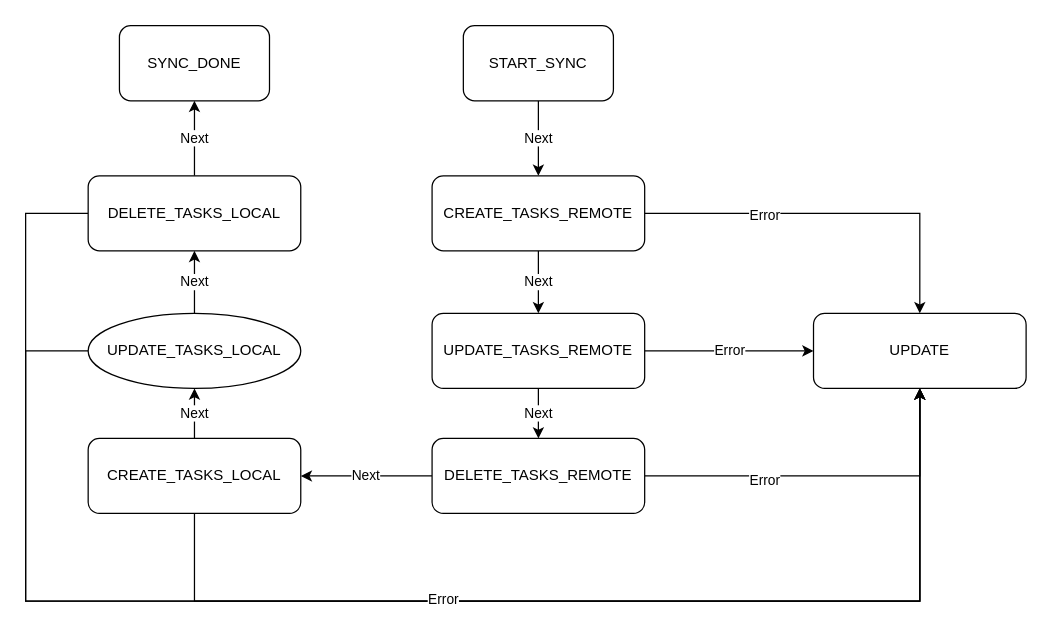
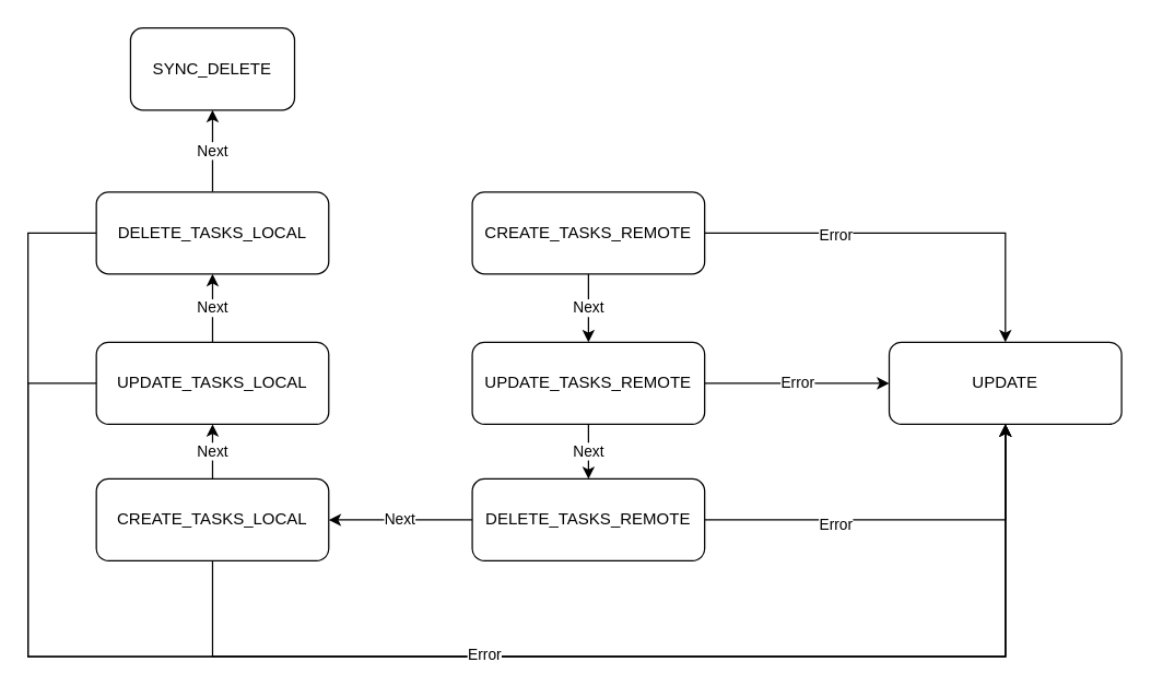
- <mxCell id="27" value="SYNC_DONE" style="rounded=1;whiteSpace=wrap;html=1;" vertex="1" parent="1"><mxGeometry x="95" y="20" width="120" height="60" as="geometry" /></mxCell>
+ <mxCell id="27" value="SYNC_DELETE" style="rounded=1;whiteSpace=wrap;html=1;" vertex="1" parent="1"><mxGeometry x="95" y="20" width="120" height="60" as="geometry" /></mxCell>
- <mxCell id="3" value="START_SYNC" style="rounded=1;whiteSpace=wrap;html=1;" vertex="1" parent="1"><mxGeometry x="370" y="20" width="120" height="60" as="geometry" /></mxCell>
- <mxCell id="2" value="Next" style="edgeStyle=orthogonalEdgeStyle;rounded=0;orthogonalLoop=1;jettySize=auto;html=1;" edge="1" parent="1" source="3" target="7"><mxGeometry relative="1" as="geometry" /></mxCell>
- <mxCell id="21" value="UPDATE_TASKS_LOCAL" style="ellipse;whiteSpace=wrap;html=1;" vertex="1" parent="1"><mxGeometry x="70" y="250" width="170" height="60" as="geometry" /></mxCell>
+ <mxCell id="21" value="UPDATE_TASKS_LOCAL" style="rounded=1;whiteSpace=wrap;html=1;" vertex="1" parent="1"><mxGeometry x="70" y="250" width="170" height="60" as="geometry" /></mxCell>
